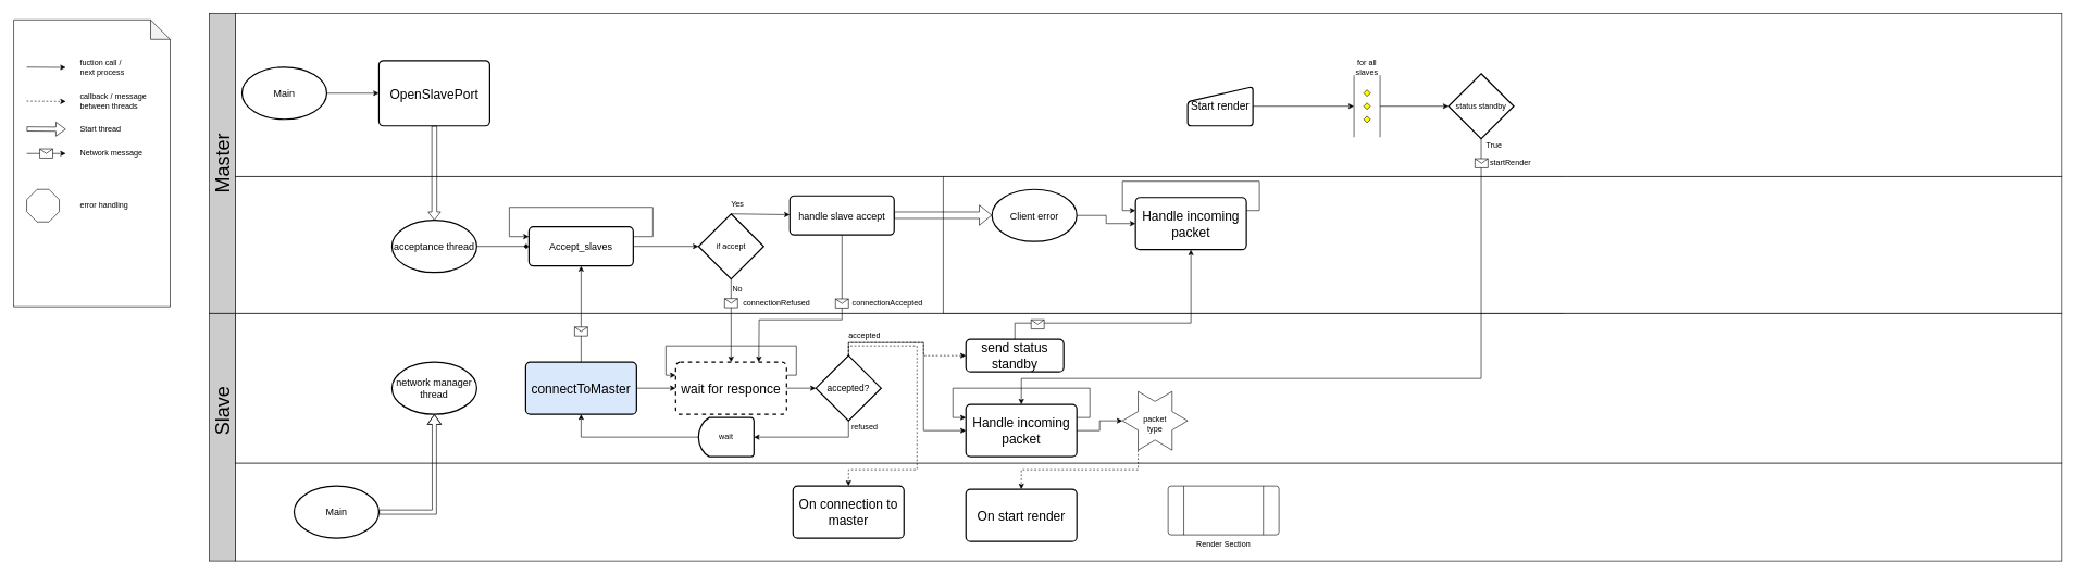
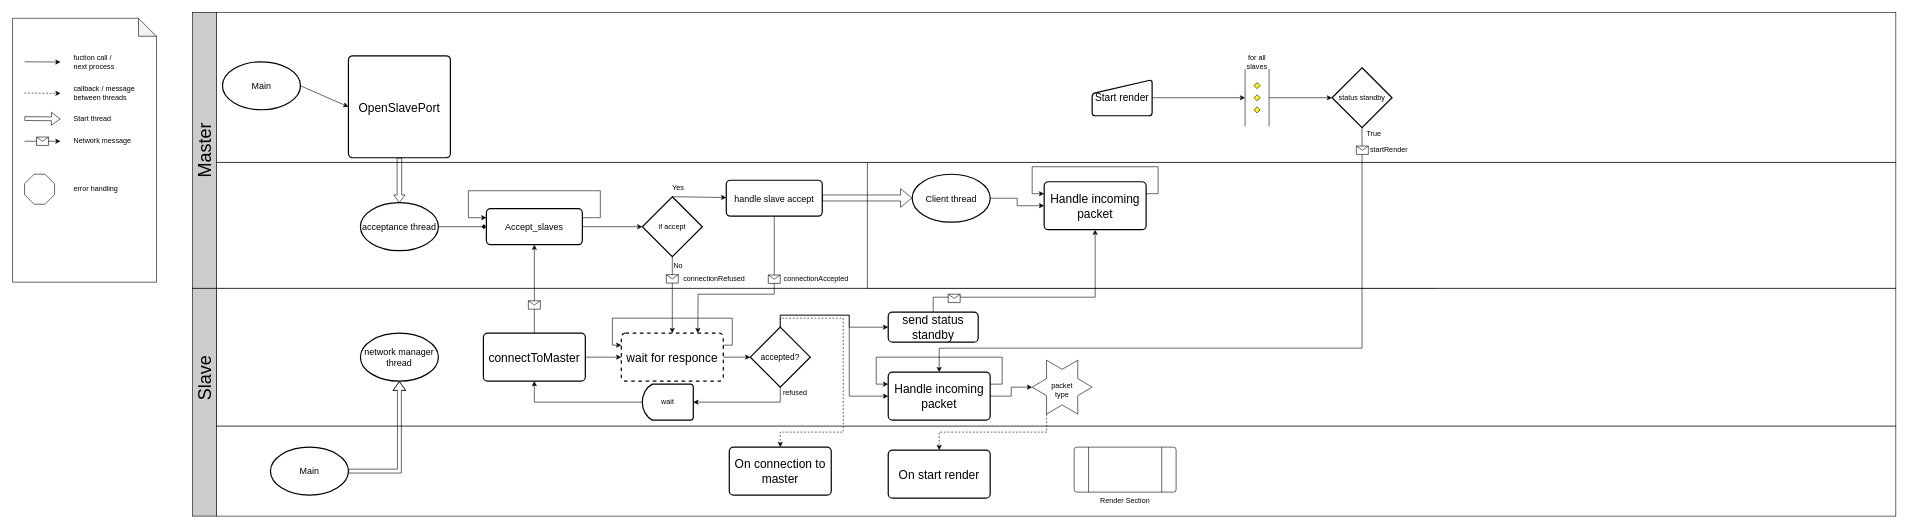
- <mxCell id="12" value="OpenSlavePort" style="rounded=1;whiteSpace=wrap;html=1;absoluteArcSize=1;arcSize=14;strokeWidth=2;fontSize=20;" parent="1" vertex="1"><mxGeometry x="580" y="92.5" width="170" height="100" as="geometry" /></mxCell>
+ <mxCell id="12" value="OpenSlavePort" style="rounded=1;whiteSpace=wrap;html=1;absoluteArcSize=1;arcSize=14;strokeWidth=2;fontSize=20;" parent="1" vertex="1"><mxGeometry x="580" y="92.5" width="170" height="170" as="geometry" /></mxCell>
- <mxCell id="23" value="&lt;font style=&quot;font-size: 15px;&quot;&gt;Client error&lt;/font&gt;" style="strokeWidth=2;html=1;shape=mxgraph.flowchart.start_1;whiteSpace=wrap;" parent="1" vertex="1"><mxGeometry x="1520" y="290" width="130" height="80" as="geometry" /></mxCell>
+ <mxCell id="23" value="&lt;font style=&quot;font-size: 15px;&quot;&gt;Client thread&lt;/font&gt;" style="strokeWidth=2;html=1;shape=mxgraph.flowchart.start_1;whiteSpace=wrap;" parent="1" vertex="1"><mxGeometry x="1520" y="290" width="130" height="80" as="geometry" /></mxCell>
- <mxCell id="46" value="accepted" style="text;html=1;align=center;verticalAlign=middle;whiteSpace=wrap;rounded=0;" parent="1" vertex="1"><mxGeometry x="1295" y="500" width="60" height="30" as="geometry" /></mxCell>
- <mxCell id="43" style="edgeStyle=orthogonalEdgeStyle;rounded=0;orthogonalLoop=1;jettySize=auto;html=1;exitX=0.5;exitY=0;exitDx=0;exitDy=0;exitPerimeter=0;entryX=0;entryY=0.5;entryDx=0;entryDy=0;dashed=1;" parent="1" source="44" target="68" edge="1"><mxGeometry relative="1" as="geometry" /></mxCell>
+ <mxCell id="43" style="edgeStyle=orthogonalEdgeStyle;rounded=0;orthogonalLoop=1;jettySize=auto;html=1;exitX=0.5;exitY=0;exitDx=0;exitDy=0;exitPerimeter=0;entryX=0;entryY=0.5;entryDx=0;entryDy=0;" parent="1" source="44" target="68" edge="1"><mxGeometry relative="1" as="geometry" /></mxCell>
- <mxCell id="10" value="connectToMaster" style="rounded=1;whiteSpace=wrap;html=1;absoluteArcSize=1;arcSize=14;strokeWidth=2;fontSize=20;fillColor=#dae8fc;" parent="1" vertex="1"><mxGeometry x="805" y="555" width="170" height="80" as="geometry" /></mxCell>
+ <mxCell id="10" value="connectToMaster" style="rounded=1;whiteSpace=wrap;html=1;absoluteArcSize=1;arcSize=14;strokeWidth=2;fontSize=20;" parent="1" vertex="1"><mxGeometry x="805" y="555" width="170" height="80" as="geometry" /></mxCell>
